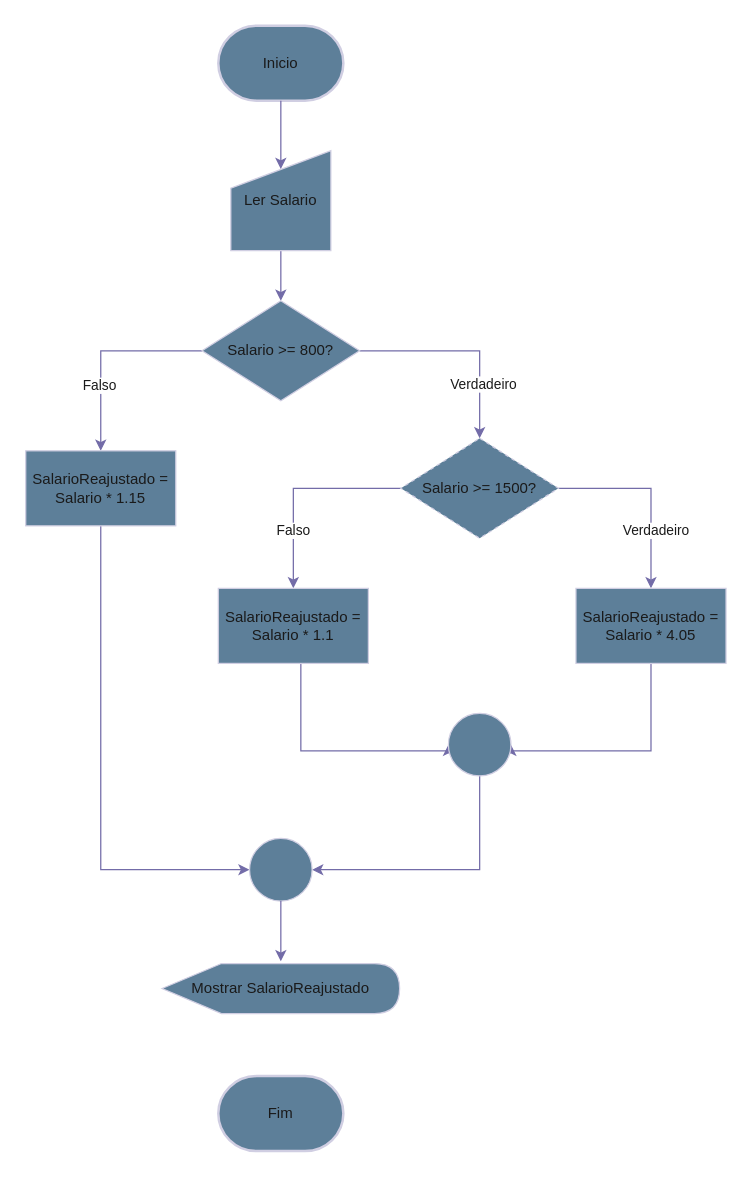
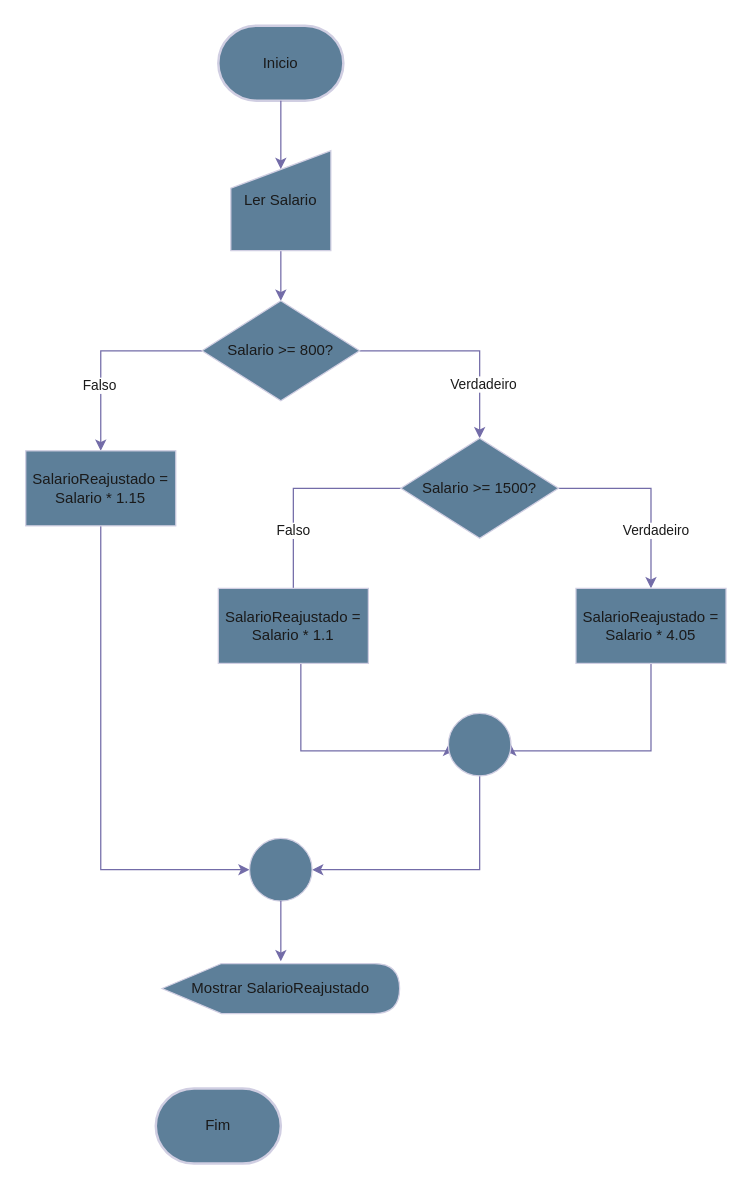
- <mxCell id="15" value="Salario &amp;gt;= 1500?" style="rhombus;whiteSpace=wrap;html=1;strokeColor=#D0CEE2;fontColor=#1A1A1A;fillColor=#5D7F99;dashed=1;" vertex="1" parent="1"><mxGeometry x="320" y="350" width="126" height="80" as="geometry" /></mxCell>
+ <mxCell id="15" value="Salario &amp;gt;= 1500?" style="rhombus;whiteSpace=wrap;html=1;strokeColor=#D0CEE2;fontColor=#1A1A1A;fillColor=#5D7F99;" vertex="1" parent="1"><mxGeometry x="320" y="350" width="126" height="80" as="geometry" /></mxCell>
- <mxCell id="13" style="edgeStyle=orthogonalEdgeStyle;rounded=0;orthogonalLoop=1;jettySize=auto;html=1;entryX=0.5;entryY=0;entryDx=0;entryDy=0;strokeColor=#736CA8;fontColor=#1A1A1A;" edge="1" parent="1" source="15" target="19"><mxGeometry relative="1" as="geometry" /></mxCell>
+ <mxCell id="13" style="edgeStyle=orthogonalEdgeStyle;rounded=0;orthogonalLoop=1;jettySize=auto;html=1;entryX=0.5;entryY=0;entryDx=0;entryDy=0;strokeColor=#736CA8;fontColor=#1A1A1A;endArrow=none;" edge="1" parent="1" source="15" target="19"><mxGeometry relative="1" as="geometry" /></mxCell>
- <mxCell id="2" value="Fim" style="strokeWidth=2;html=1;shape=mxgraph.flowchart.terminator;whiteSpace=wrap;strokeColor=#D0CEE2;fontColor=#1A1A1A;fillColor=#5D7F99;" vertex="1" parent="1"><mxGeometry x="174" y="860" width="100" height="60" as="geometry" /></mxCell>
+ <mxCell id="2" value="Fim" style="strokeWidth=2;html=1;shape=mxgraph.flowchart.terminator;whiteSpace=wrap;strokeColor=#D0CEE2;fontColor=#1A1A1A;fillColor=#5D7F99;" vertex="1" parent="1"><mxGeometry x="124" y="870" width="100" height="60" as="geometry" /></mxCell>
